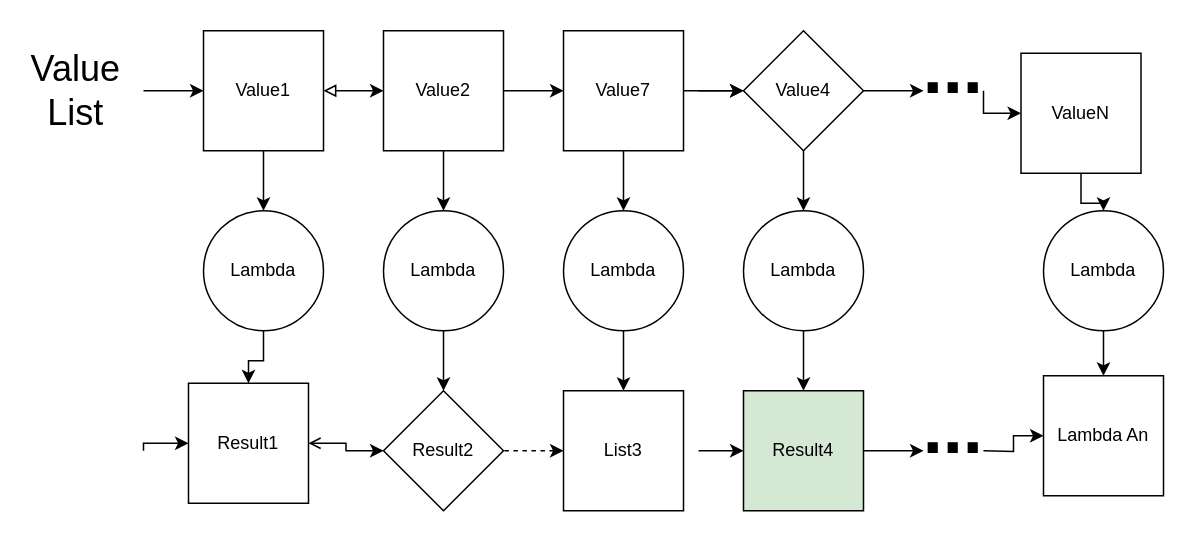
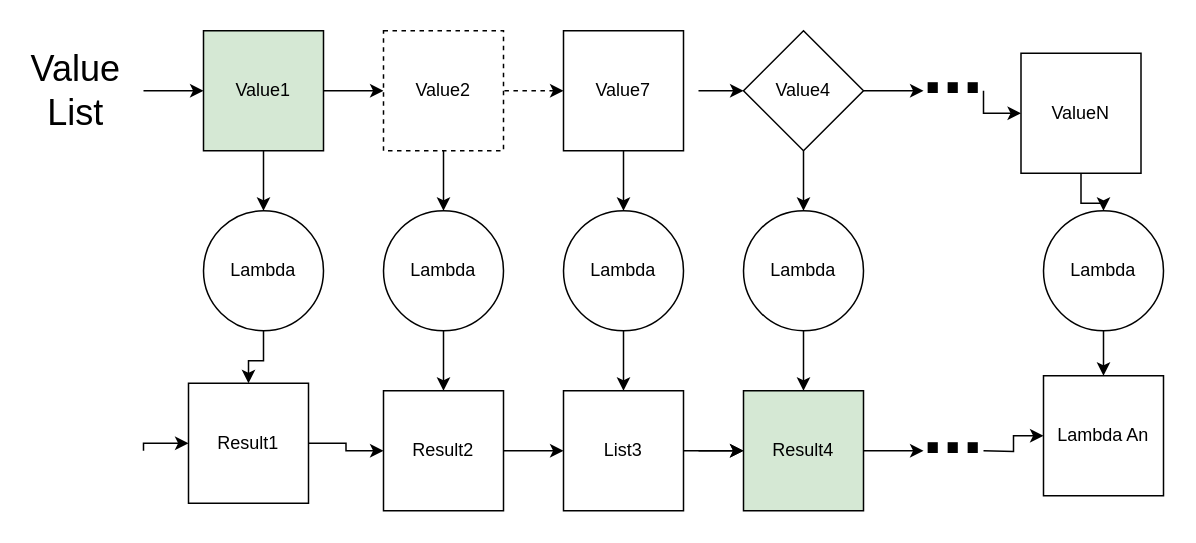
- <mxCell id="4" value="Value1" style="whiteSpace=wrap;html=1;aspect=fixed;" parent="1" vertex="1"><mxGeometry x="135" y="20" width="80" height="80" as="geometry" /></mxCell>
+ <mxCell id="4" value="Value1" style="whiteSpace=wrap;html=1;aspect=fixed;fillColor=#d5e8d4;" parent="1" vertex="1"><mxGeometry x="135" y="20" width="80" height="80" as="geometry" /></mxCell>
- <mxCell id="5" style="edgeStyle=orthogonalEdgeStyle;rounded=0;orthogonalLoop=1;jettySize=auto;html=1;exitX=0;exitY=0.5;exitDx=0;exitDy=0;entryX=1;entryY=0.5;entryDx=0;entryDy=0;startArrow=classic;startFill=1;endArrow=block;endFill=0;" parent="1" source="7" target="4" edge="1"><mxGeometry relative="1" as="geometry" /></mxCell>
+ <mxCell id="5" style="edgeStyle=orthogonalEdgeStyle;rounded=0;orthogonalLoop=1;jettySize=auto;html=1;exitX=0;exitY=0.5;exitDx=0;exitDy=0;entryX=1;entryY=0.5;entryDx=0;entryDy=0;startArrow=classic;startFill=1;endArrow=none;endFill=0;" parent="1" source="7" target="4" edge="1"><mxGeometry relative="1" as="geometry" /></mxCell>
- <mxCell id="7" value="Value2" style="whiteSpace=wrap;html=1;aspect=fixed;" parent="1" vertex="1"><mxGeometry x="255" y="20" width="80" height="80" as="geometry" /></mxCell>
+ <mxCell id="7" value="Value2" style="whiteSpace=wrap;html=1;aspect=fixed;dashed=1;" parent="1" vertex="1"><mxGeometry x="255" y="20" width="80" height="80" as="geometry" /></mxCell>
- <mxCell id="8" style="edgeStyle=orthogonalEdgeStyle;rounded=0;orthogonalLoop=1;jettySize=auto;html=1;exitX=0;exitY=0.5;exitDx=0;exitDy=0;entryX=1;entryY=0.5;entryDx=0;entryDy=0;startArrow=classic;startFill=1;endArrow=none;endFill=0;" parent="1" source="11" target="7" edge="1"><mxGeometry relative="1" as="geometry" /></mxCell>
+ <mxCell id="8" style="edgeStyle=orthogonalEdgeStyle;rounded=0;orthogonalLoop=1;jettySize=auto;html=1;exitX=0;exitY=0.5;exitDx=0;exitDy=0;entryX=1;entryY=0.5;entryDx=0;entryDy=0;startArrow=classic;startFill=1;endArrow=none;endFill=0;dashed=1;" parent="1" source="11" target="7" edge="1"><mxGeometry relative="1" as="geometry" /></mxCell>
- <mxCell id="10" value="" style="edgeStyle=orthogonalEdgeStyle;rounded=0;orthogonalLoop=1;jettySize=auto;html=1;startArrow=none;startFill=0;endArrow=classic;endFill=1;" parent="1" source="11" target="15" edge="1"><mxGeometry relative="1" as="geometry" /></mxCell>
- <mxCell id="33" style="edgeStyle=orthogonalEdgeStyle;rounded=0;orthogonalLoop=1;jettySize=auto;html=1;exitX=0;exitY=0.5;exitDx=0;exitDy=0;entryX=1;entryY=0.5;entryDx=0;entryDy=0;startArrow=classic;startFill=1;endArrow=open;endFill=0;" parent="1" source="34" target="32" edge="1"><mxGeometry relative="1" as="geometry" /></mxCell>
+ <mxCell id="33" style="edgeStyle=orthogonalEdgeStyle;rounded=0;orthogonalLoop=1;jettySize=auto;html=1;exitX=0;exitY=0.5;exitDx=0;exitDy=0;entryX=1;entryY=0.5;entryDx=0;entryDy=0;startArrow=classic;startFill=1;endArrow=none;endFill=0;" parent="1" source="34" target="32" edge="1"><mxGeometry relative="1" as="geometry" /></mxCell>
- <mxCell id="34" value="&lt;span&gt;Result2&lt;/span&gt;" style="rhombus;whiteSpace=wrap;html=1;aspect=fixed;" parent="1" vertex="1"><mxGeometry x="255" y="260" width="80" height="80" as="geometry" /></mxCell>
+ <mxCell id="34" value="&lt;span&gt;Result2&lt;/span&gt;" style="whiteSpace=wrap;html=1;aspect=fixed;" parent="1" vertex="1"><mxGeometry x="255" y="260" width="80" height="80" as="geometry" /></mxCell>
- <mxCell id="35" style="edgeStyle=orthogonalEdgeStyle;rounded=0;orthogonalLoop=1;jettySize=auto;html=1;exitX=0;exitY=0.5;exitDx=0;exitDy=0;entryX=1;entryY=0.5;entryDx=0;entryDy=0;startArrow=classic;startFill=1;endArrow=none;endFill=0;dashed=1;" parent="1" source="37" target="34" edge="1"><mxGeometry relative="1" as="geometry" /></mxCell>
+ <mxCell id="35" style="edgeStyle=orthogonalEdgeStyle;rounded=0;orthogonalLoop=1;jettySize=auto;html=1;exitX=0;exitY=0.5;exitDx=0;exitDy=0;entryX=1;entryY=0.5;entryDx=0;entryDy=0;startArrow=classic;startFill=1;endArrow=none;endFill=0;" parent="1" source="37" target="34" edge="1"><mxGeometry relative="1" as="geometry" /></mxCell>
+ <mxCell id="36" value="" style="edgeStyle=orthogonalEdgeStyle;rounded=0;orthogonalLoop=1;jettySize=auto;html=1;startArrow=none;startFill=0;endArrow=classic;endFill=1;" parent="1" source="37" target="40" edge="1"><mxGeometry relative="1" as="geometry" /></mxCell>
